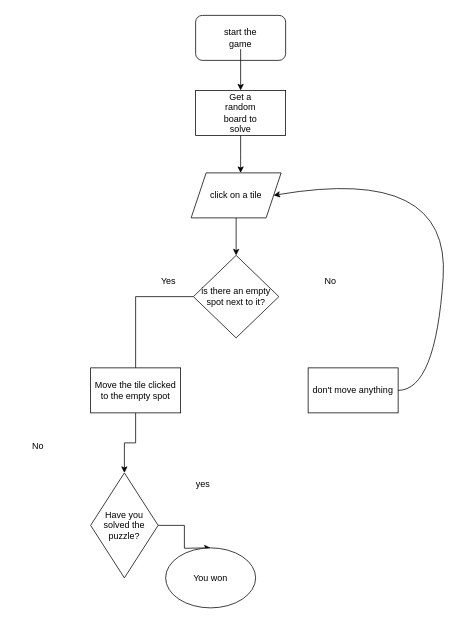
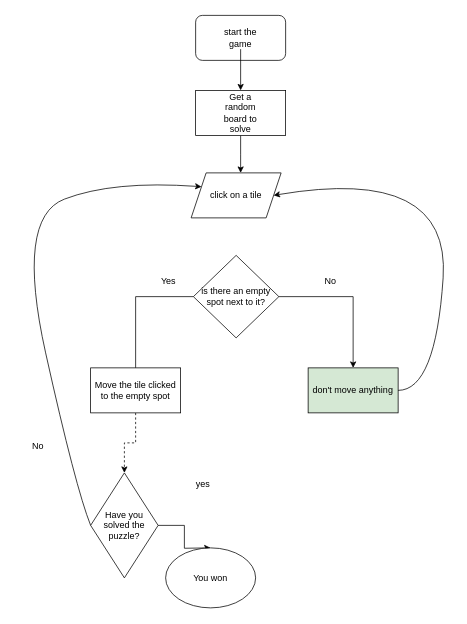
- <mxCell id="8" style="edgeStyle=orthogonalEdgeStyle;rounded=0;orthogonalLoop=1;jettySize=auto;html=1;entryX=0.5;entryY=0;entryDx=0;entryDy=0;" edge="1" parent="1" source="9" target="12"><mxGeometry relative="1" as="geometry" /></mxCell>
+ <mxCell id="10" style="edgeStyle=orthogonalEdgeStyle;rounded=0;orthogonalLoop=1;jettySize=auto;html=1;entryX=0.5;entryY=0;entryDx=0;entryDy=0;" edge="1" parent="1" source="12" target="13"><mxGeometry relative="1" as="geometry" /></mxCell>
+ <mxCell id="23" value="" style="curved=1;endArrow=classic;html=1;rounded=0;exitX=0;exitY=0.5;exitDx=0;exitDy=0;entryX=0;entryY=0.25;entryDx=0;entryDy=0;" edge="1" parent="1" source="20" target="9"><mxGeometry width="50" height="50" relative="1" as="geometry"><mxPoint x="50" y="650" as="sourcePoint" /><mxPoint x="100" y="600" as="targetPoint" /><Array as="points"><mxPoint x="100" y="650" /><mxPoint x="20" y="290" /><mxPoint x="150" y="240" /></Array></mxGeometry></mxCell>
- <mxCell id="13" value="don't move anything" style="rounded=0;whiteSpace=wrap;html=1;" vertex="1" parent="1"><mxGeometry x="410" y="490" width="120" height="60" as="geometry" /></mxCell>
+ <mxCell id="13" value="don't move anything" style="rounded=0;whiteSpace=wrap;html=1;fillColor=#d5e8d4;" vertex="1" parent="1"><mxGeometry x="410" y="490" width="120" height="60" as="geometry" /></mxCell>
- <mxCell id="15" style="edgeStyle=orthogonalEdgeStyle;rounded=0;orthogonalLoop=1;jettySize=auto;html=1;" edge="1" parent="1" source="16" target="20"><mxGeometry relative="1" as="geometry" /></mxCell>
+ <mxCell id="15" style="edgeStyle=orthogonalEdgeStyle;rounded=0;orthogonalLoop=1;jettySize=auto;html=1;dashed=1;" edge="1" parent="1" source="16" target="20"><mxGeometry relative="1" as="geometry" /></mxCell>
